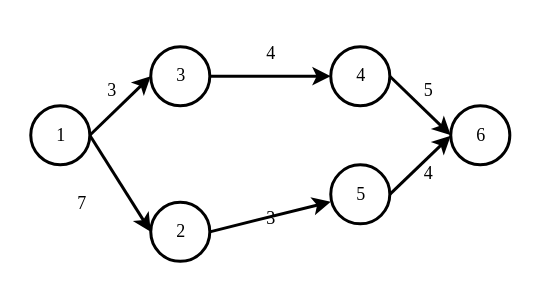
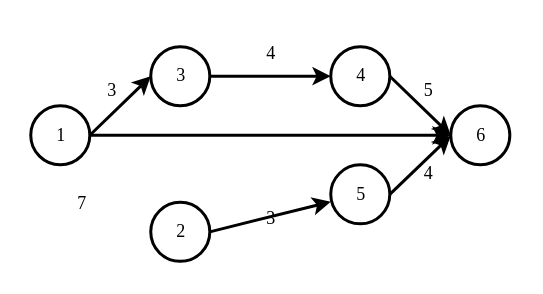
- <mxCell id="3" style="edgeStyle=none;rounded=0;orthogonalLoop=1;jettySize=auto;html=1;exitX=1;exitY=0.5;exitDx=0;exitDy=0;exitPerimeter=0;entryX=0;entryY=0.5;entryDx=0;entryDy=0;entryPerimeter=0;strokeWidth=2;endArrow=classic;endFill=1;fontFamily=Times New Roman;fontSource=https%3A%2F%2Ffonts.googleapis.com%2Fcss%3Ffamily%3DTimes%2BNew%2BRoman;" parent="1" source="4" target="8" edge="1"><mxGeometry relative="1" as="geometry" /></mxCell>
+ <mxCell id="3" style="edgeStyle=none;rounded=0;orthogonalLoop=1;jettySize=auto;html=1;exitX=1;exitY=0.5;exitDx=0;exitDy=0;exitPerimeter=0;strokeWidth=2;endArrow=classic;endFill=1;fontFamily=Times New Roman;fontSource=https%3A%2F%2Ffonts.googleapis.com%2Fcss%3Ffamily%3DTimes%2BNew%2BRoman;" parent="1" source="4" target="13" edge="1"><mxGeometry relative="1" as="geometry" /></mxCell>
